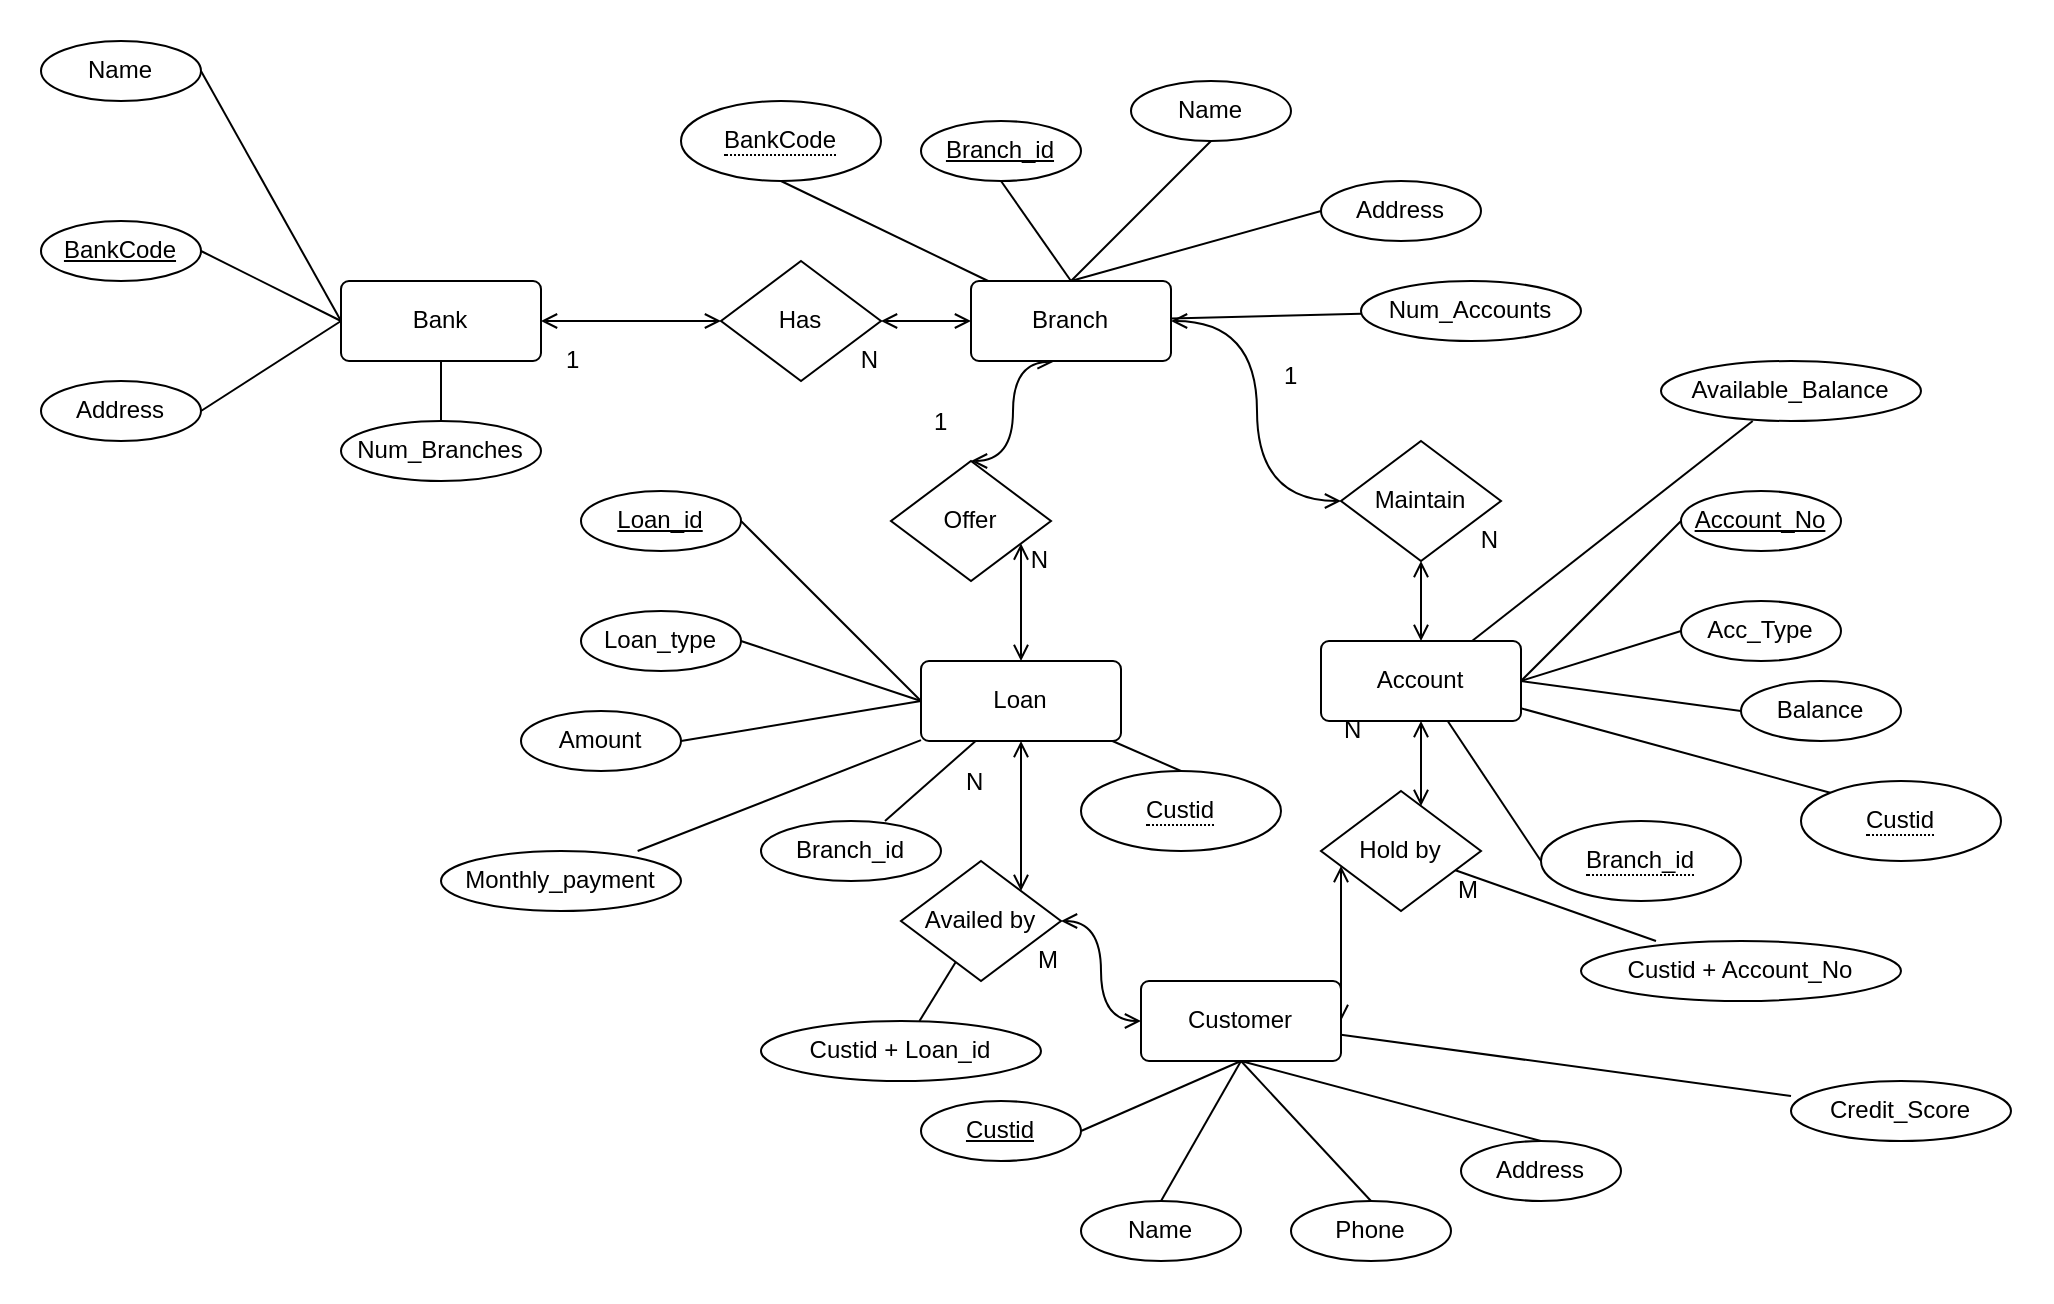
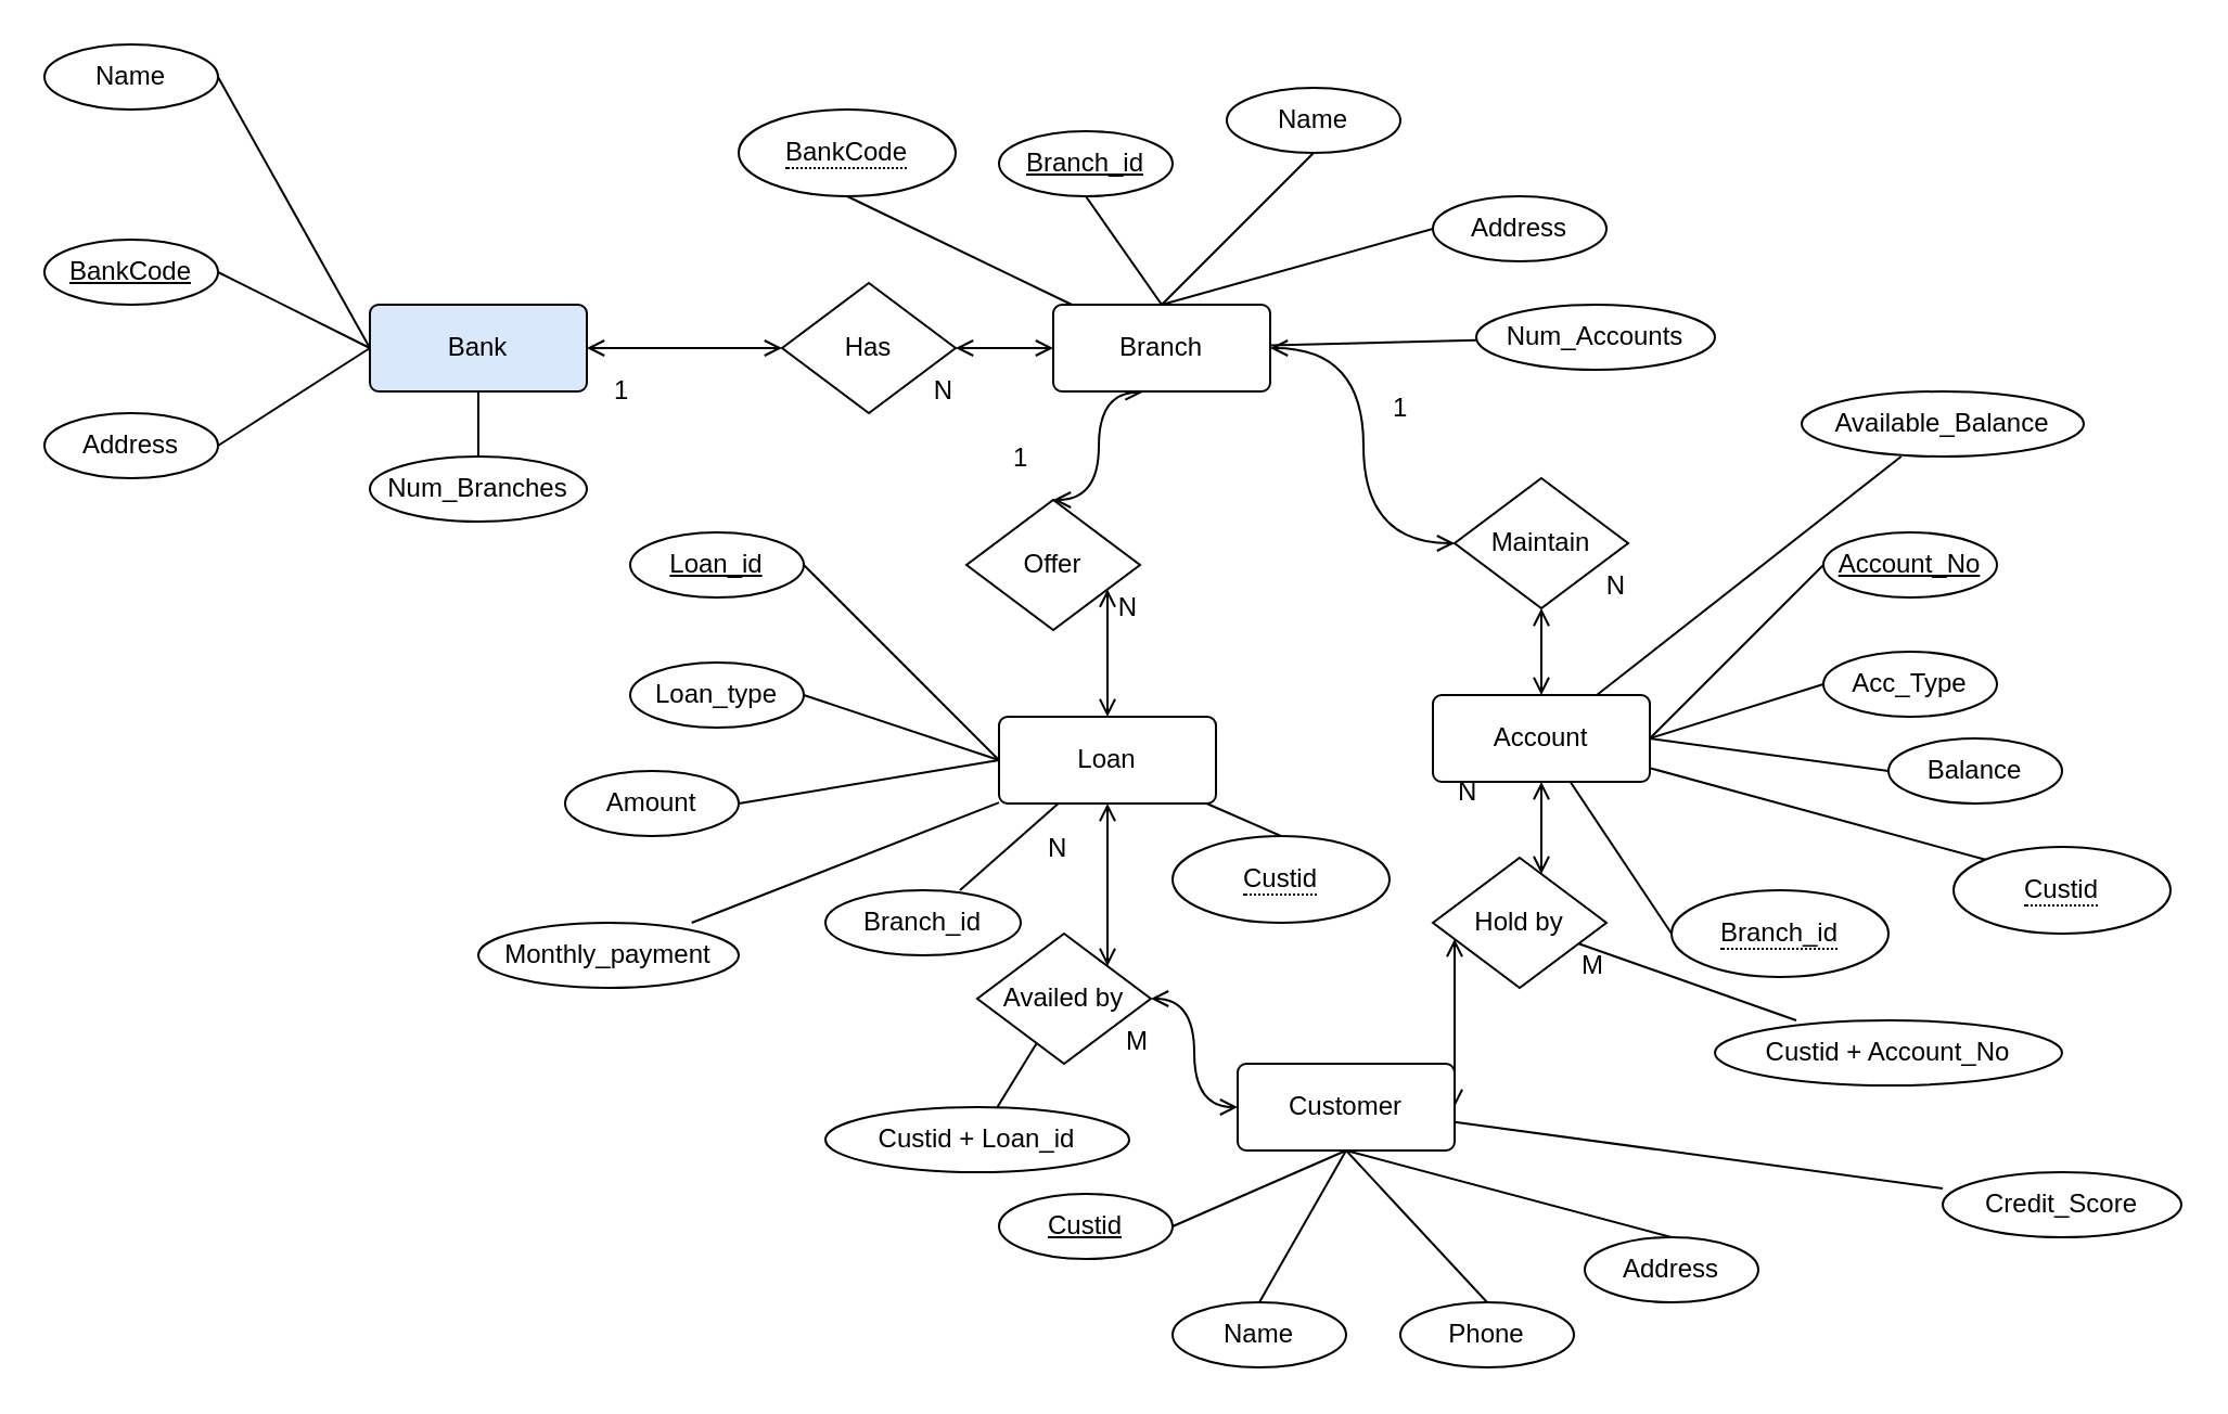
- <mxCell id="43" value="Bank" style="rounded=1;arcSize=10;whiteSpace=wrap;html=1;align=center;" parent="1" vertex="1"><mxGeometry x="170" y="140" width="100" height="40" as="geometry" /></mxCell>
+ <mxCell id="43" value="Bank" style="rounded=1;arcSize=10;whiteSpace=wrap;html=1;align=center;fillColor=#dae8fc;" parent="1" vertex="1"><mxGeometry x="170" y="140" width="100" height="40" as="geometry" /></mxCell>
